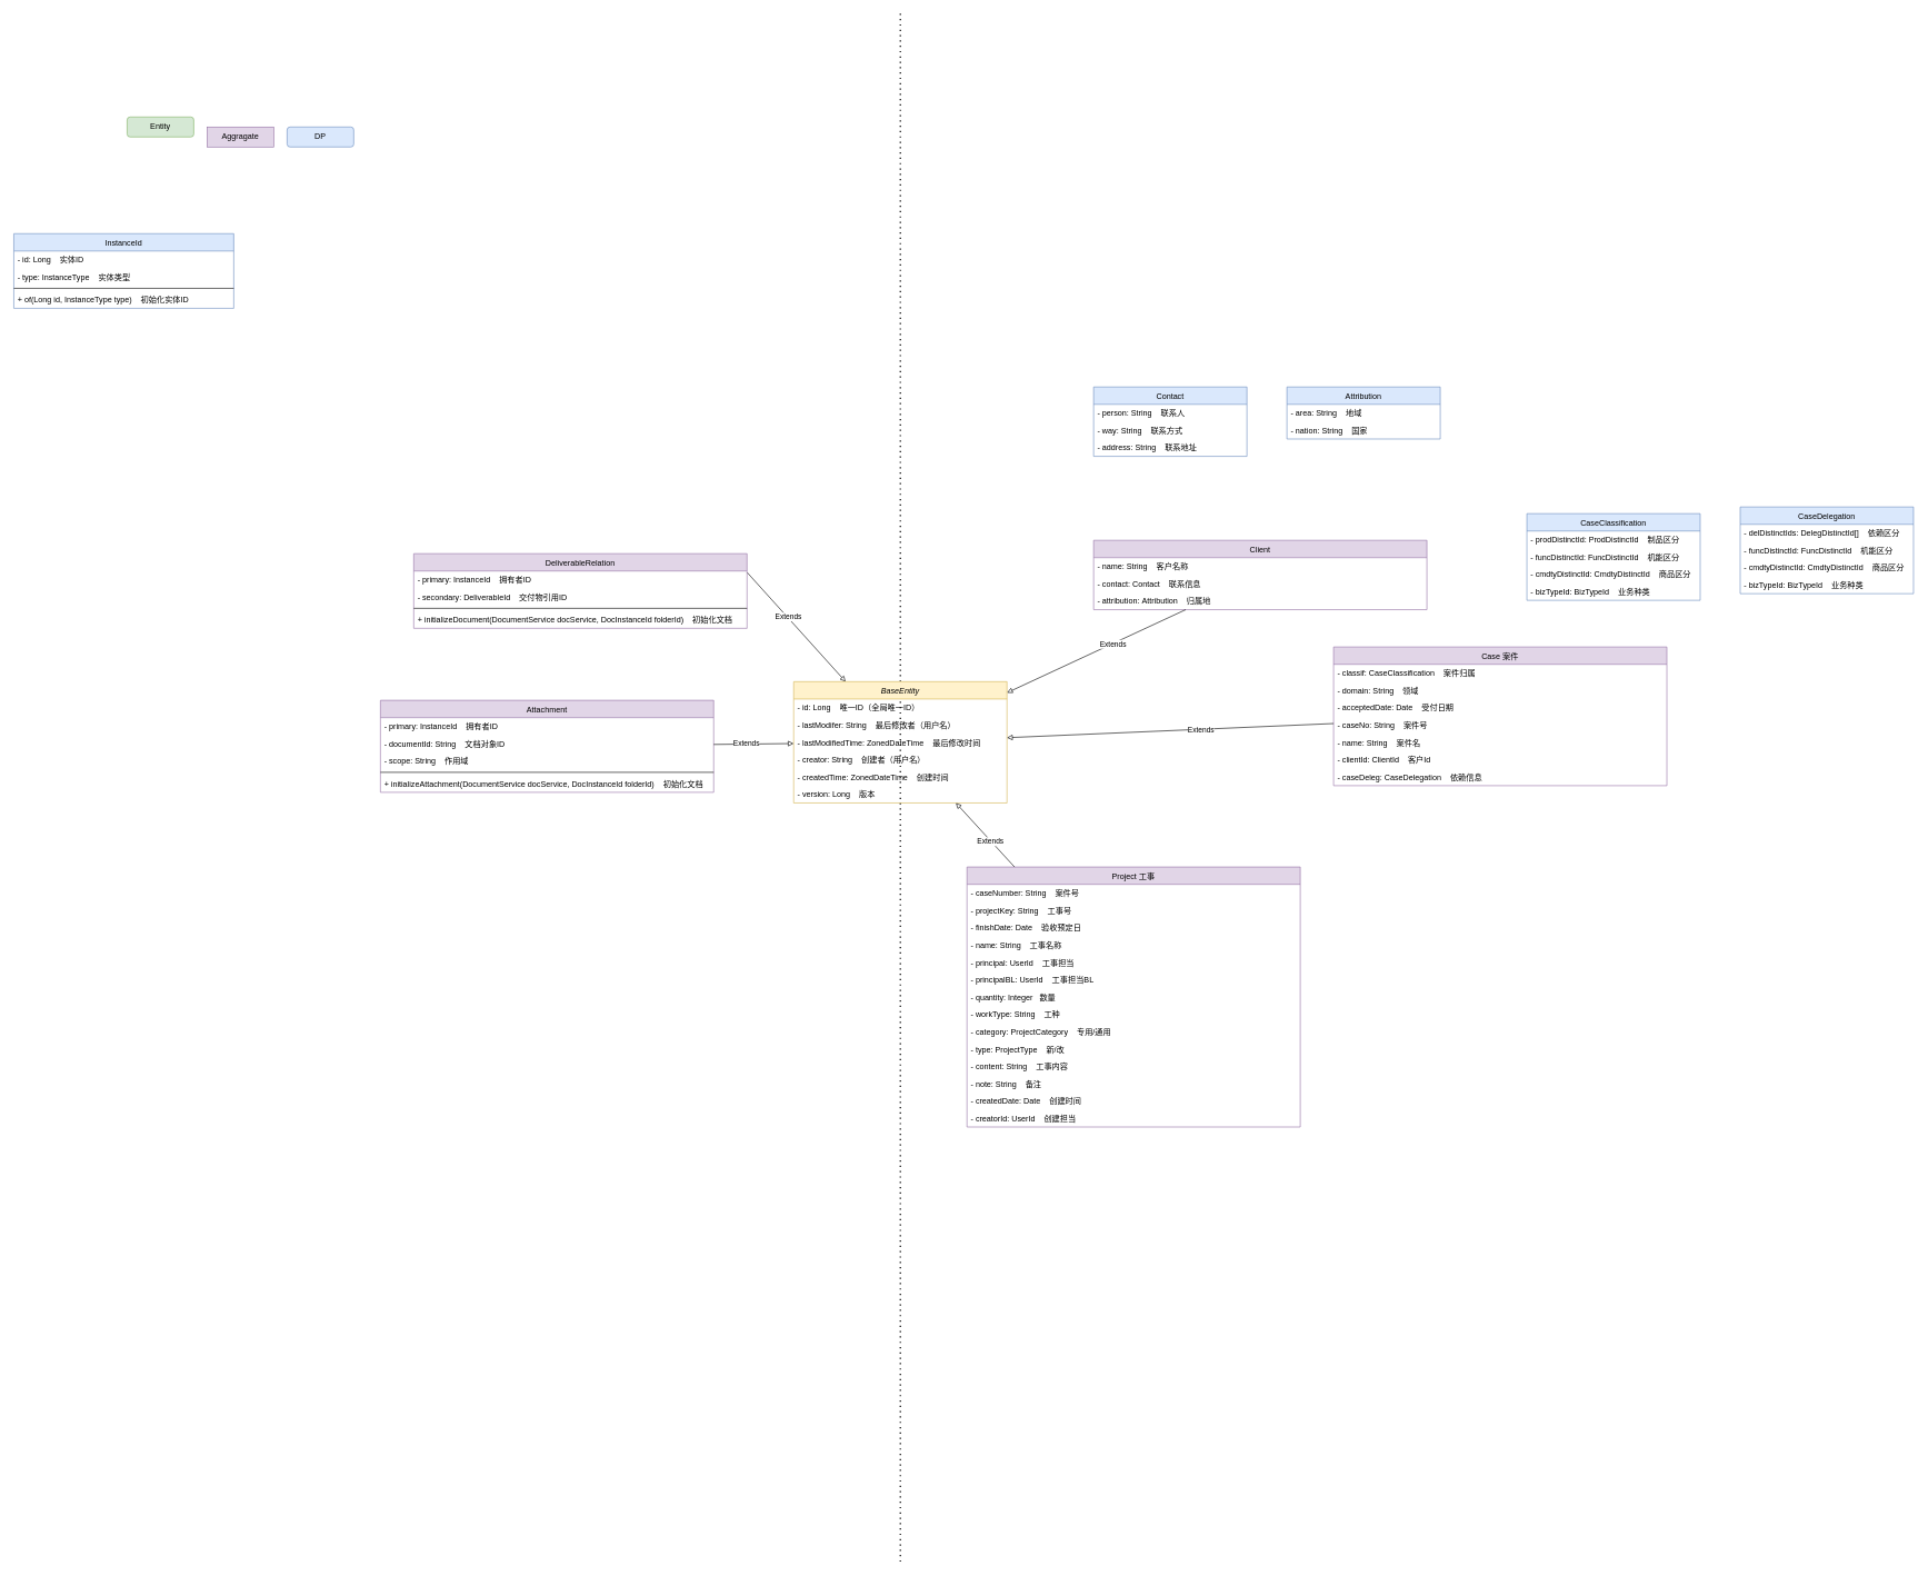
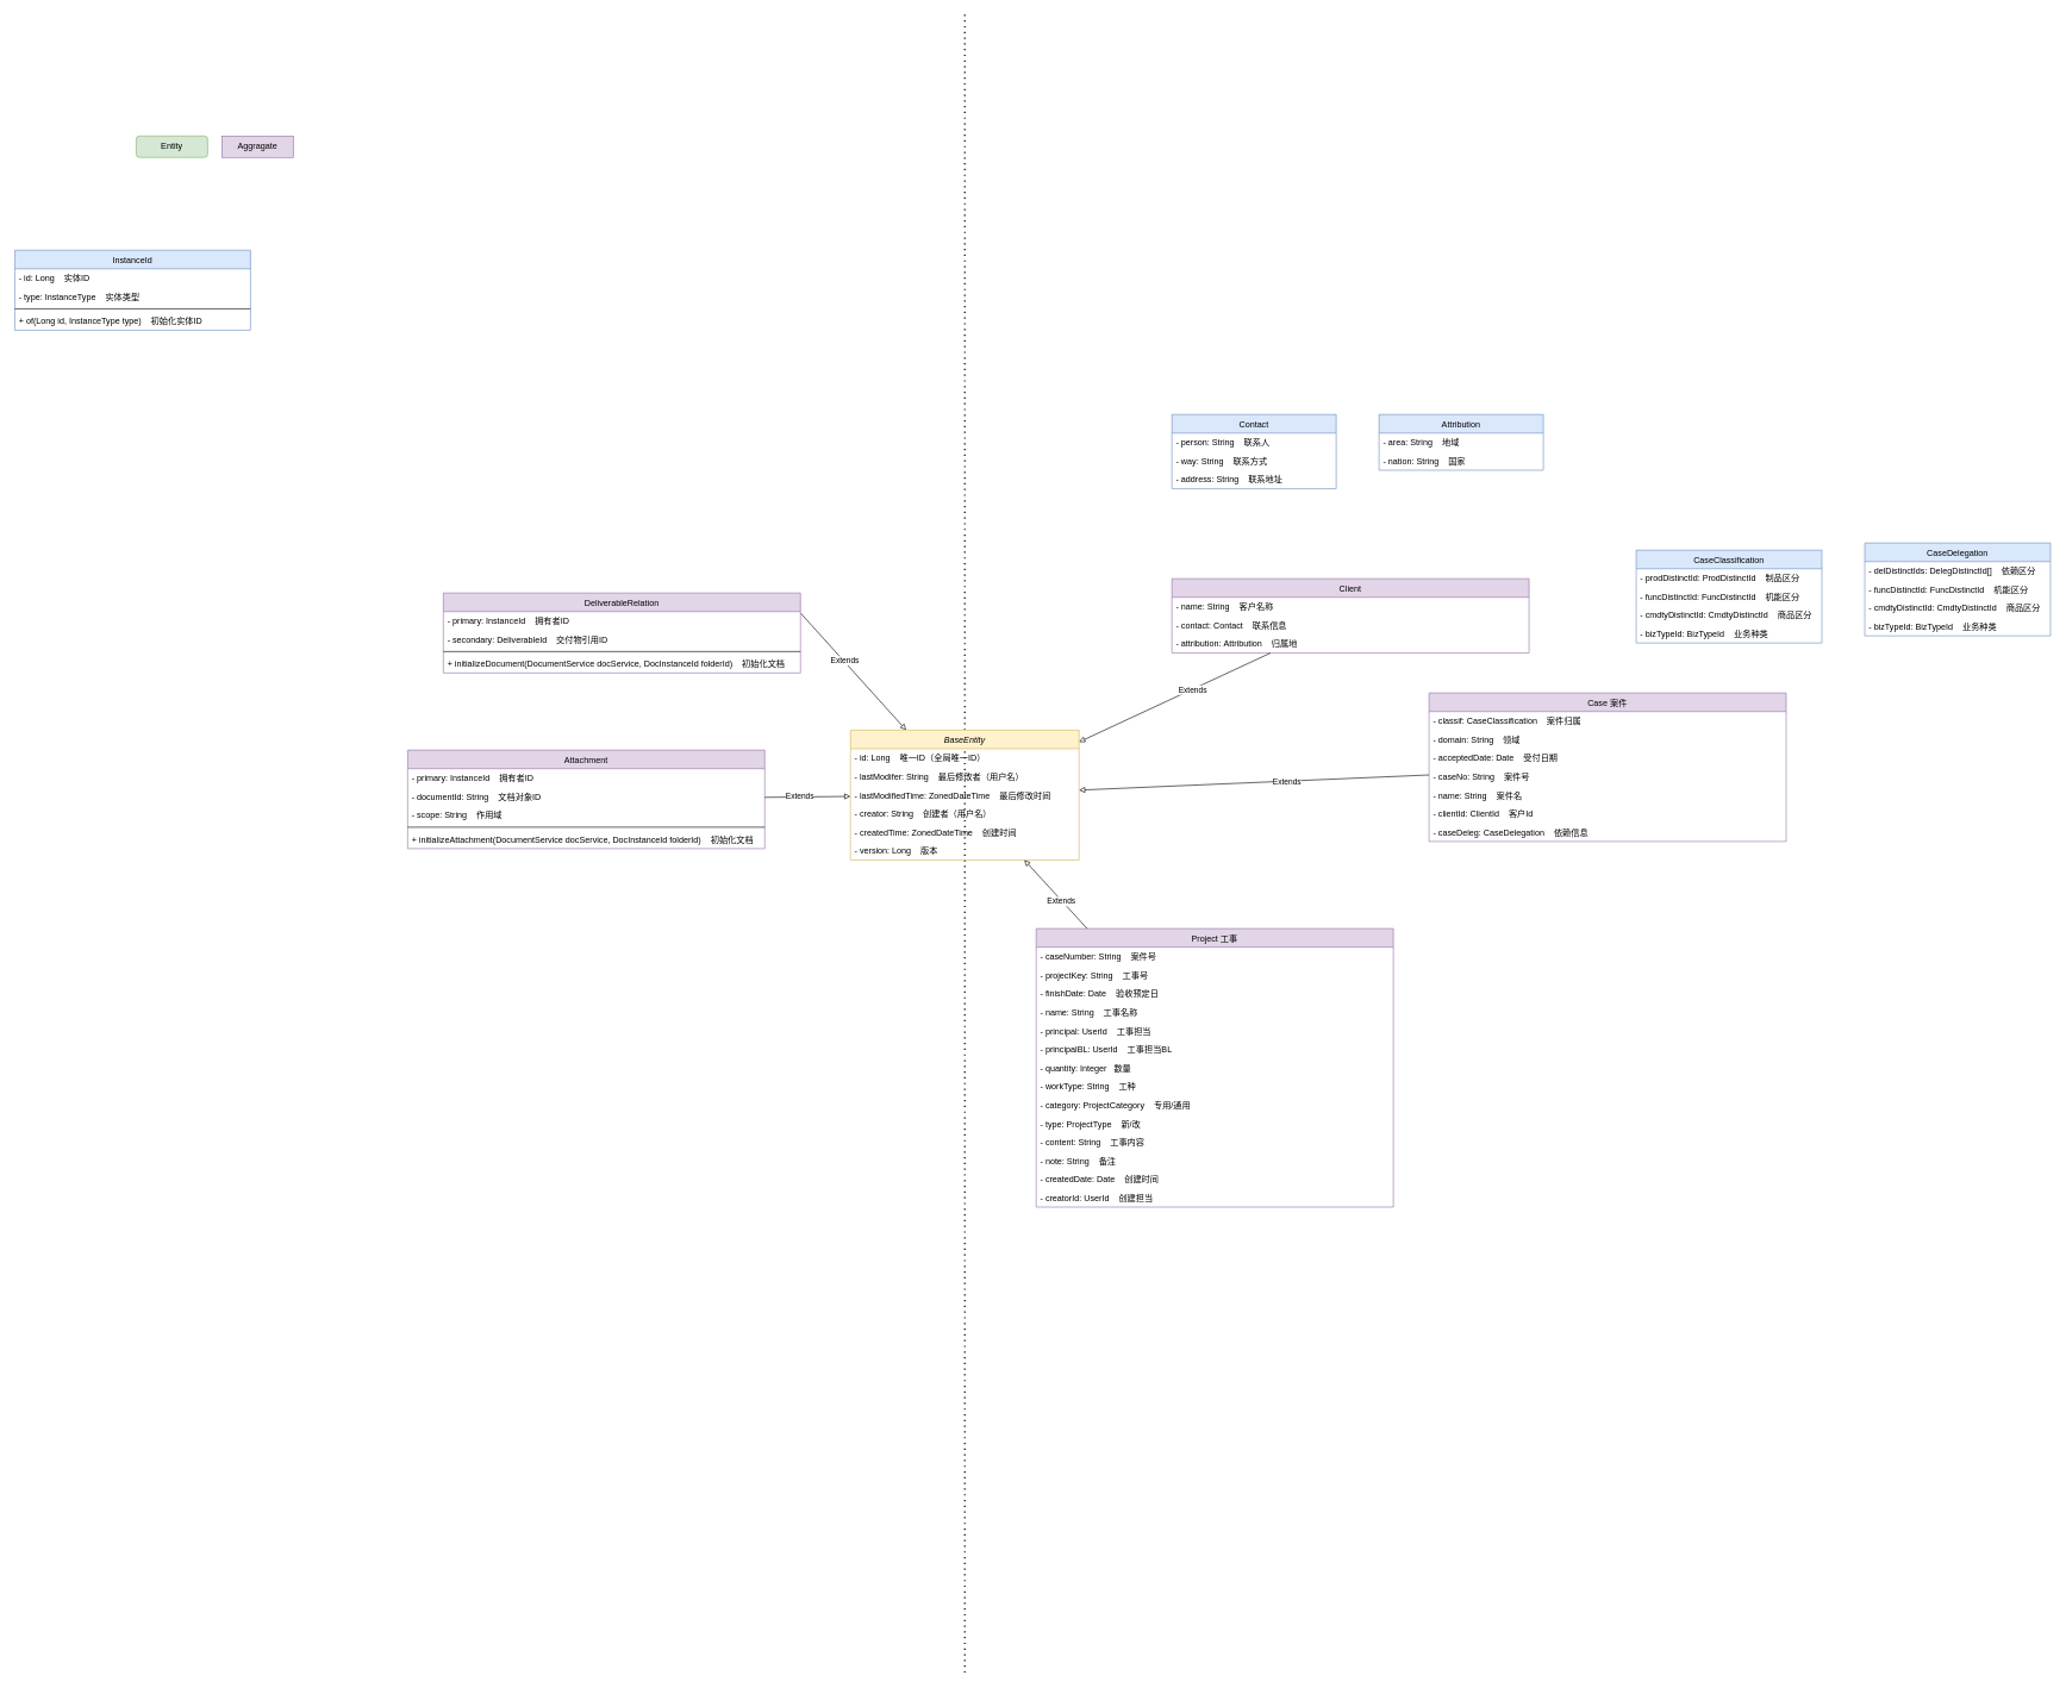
- <mxCell id="2" value="Entity" style="rounded=1;whiteSpace=wrap;html=1;fillColor=#d5e8d4;strokeColor=#82b366;" parent="1" vertex="1"><mxGeometry x="190" y="175" width="100" height="30" as="geometry" /></mxCell>
+ <mxCell id="2" value="Entity" style="rounded=1;whiteSpace=wrap;html=1;fillColor=#d5e8d4;strokeColor=#82b366;" parent="1" vertex="1"><mxGeometry x="190" y="190" width="100" height="30" as="geometry" /></mxCell>
- <mxCell id="4" value="DP" style="rounded=1;whiteSpace=wrap;html=1;fillColor=#dae8fc;strokeColor=#6c8ebf;" parent="1" vertex="1"><mxGeometry x="430" y="190" width="100" height="30" as="geometry" /></mxCell>
